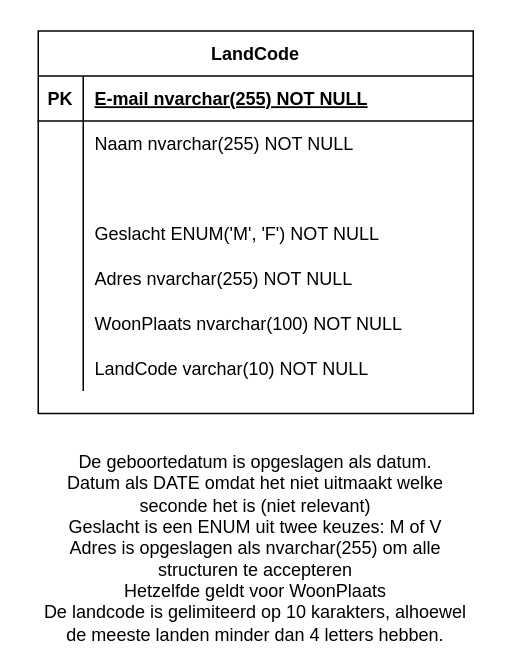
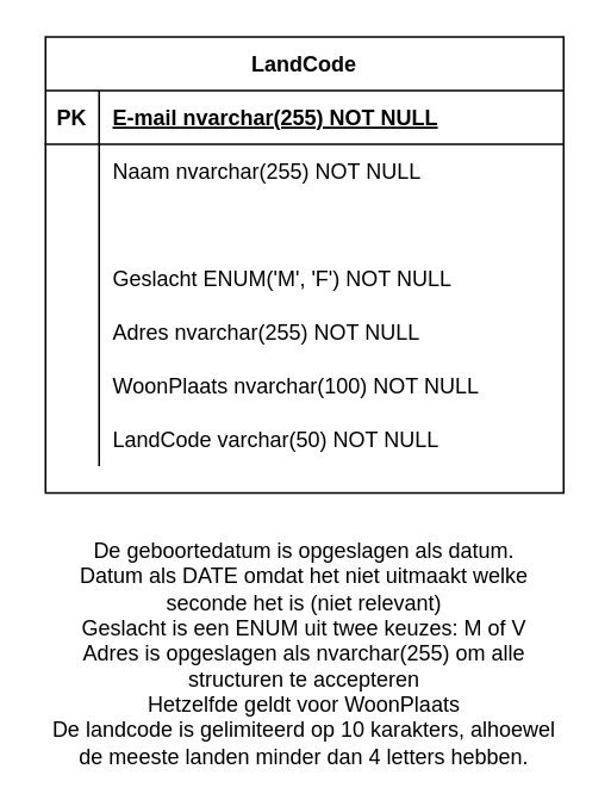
- <mxCell id="22" value="LandCode varchar(10) NOT NULL" style="shape=partialRectangle;overflow=hidden;connectable=0;fillColor=none;top=0;left=0;bottom=0;right=0;align=left;spacingLeft=6;" vertex="1" parent="20"><mxGeometry x="30" width="260" height="30" as="geometry"><mxRectangle width="260" height="30" as="alternateBounds" /></mxGeometry></mxCell>
+ <mxCell id="22" value="LandCode varchar(50) NOT NULL" style="shape=partialRectangle;overflow=hidden;connectable=0;fillColor=none;top=0;left=0;bottom=0;right=0;align=left;spacingLeft=6;" vertex="1" parent="20"><mxGeometry x="30" width="260" height="30" as="geometry"><mxRectangle width="260" height="30" as="alternateBounds" /></mxGeometry></mxCell>
